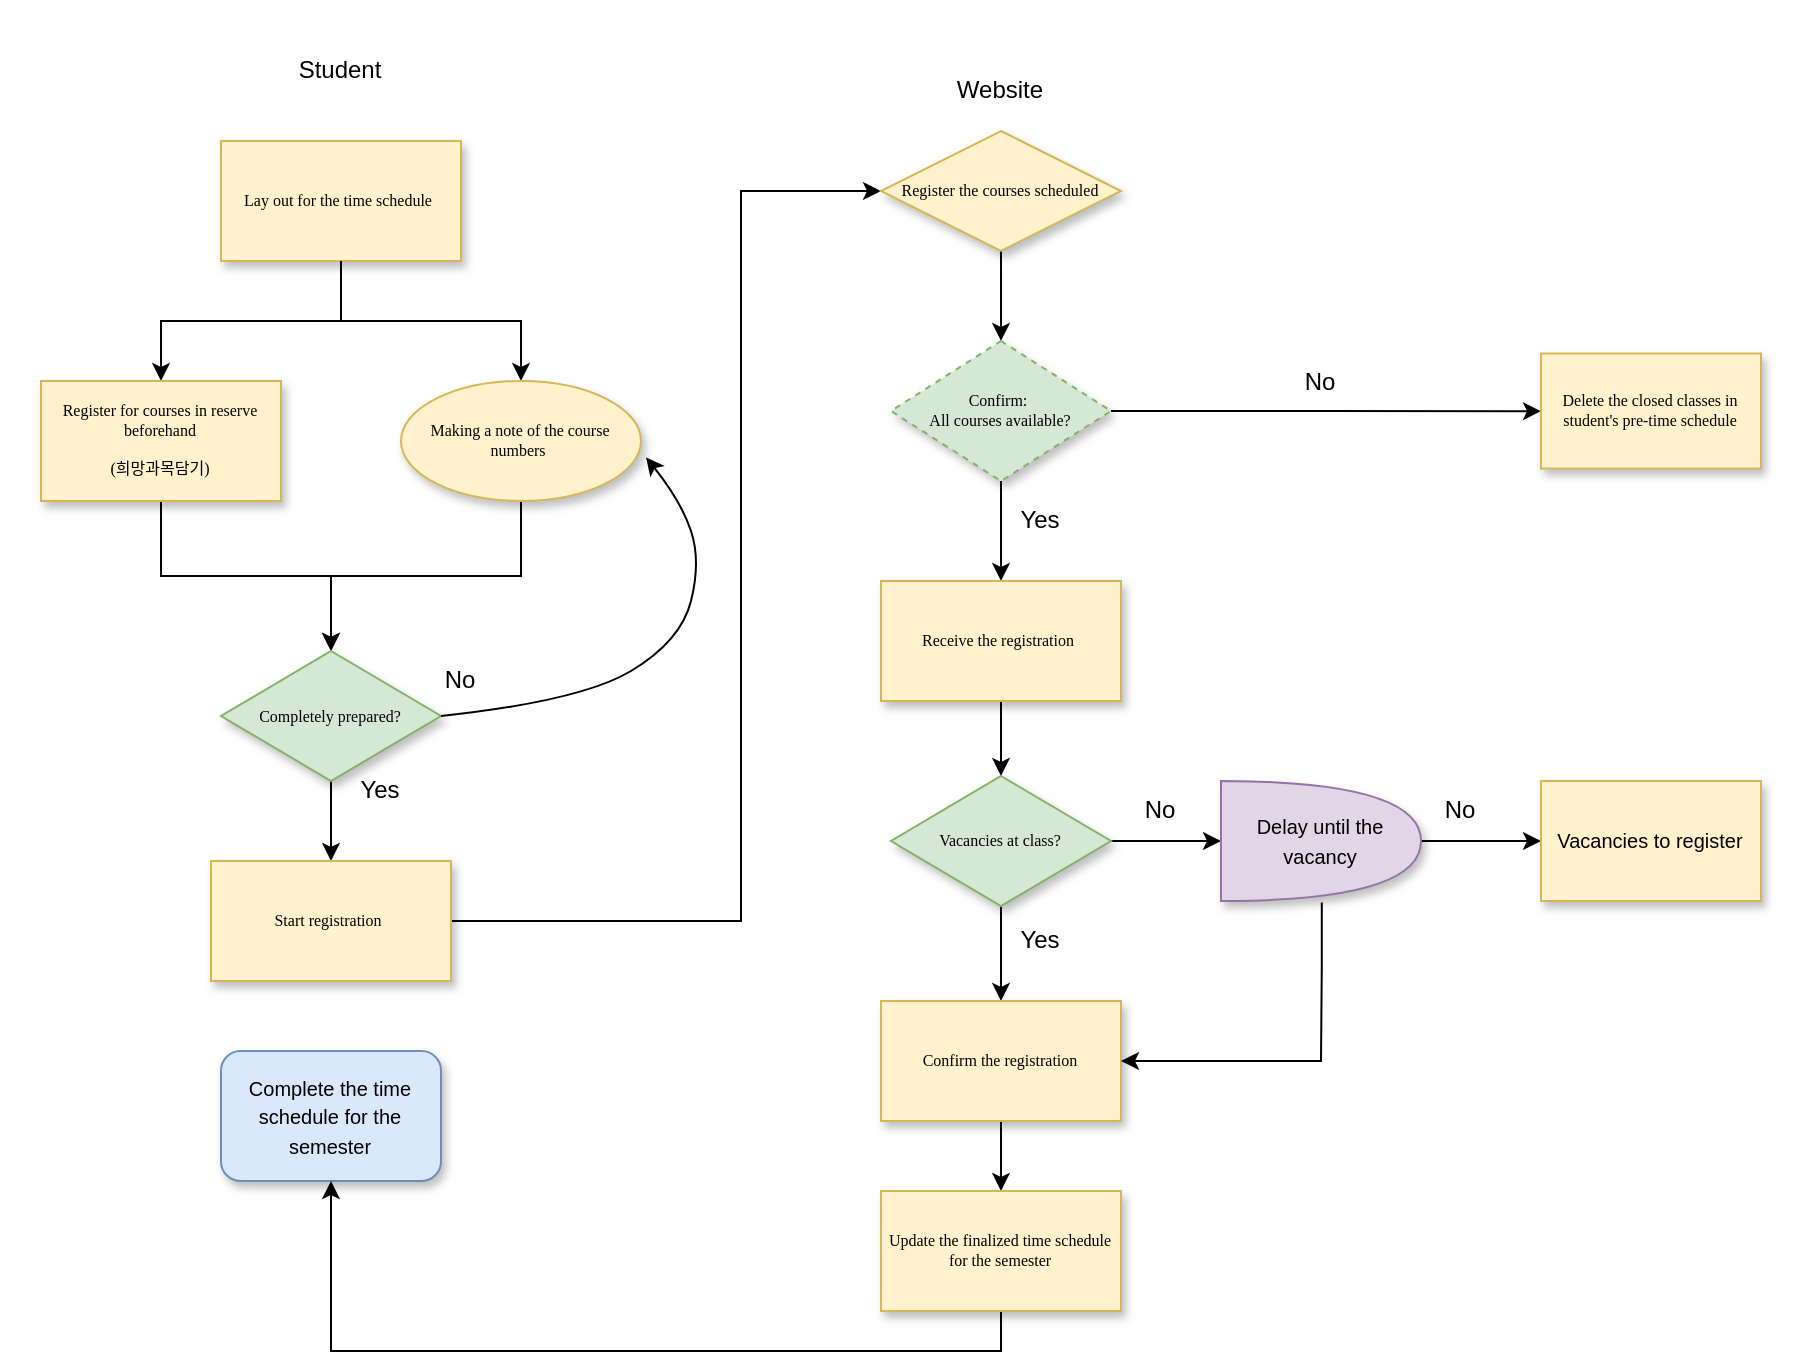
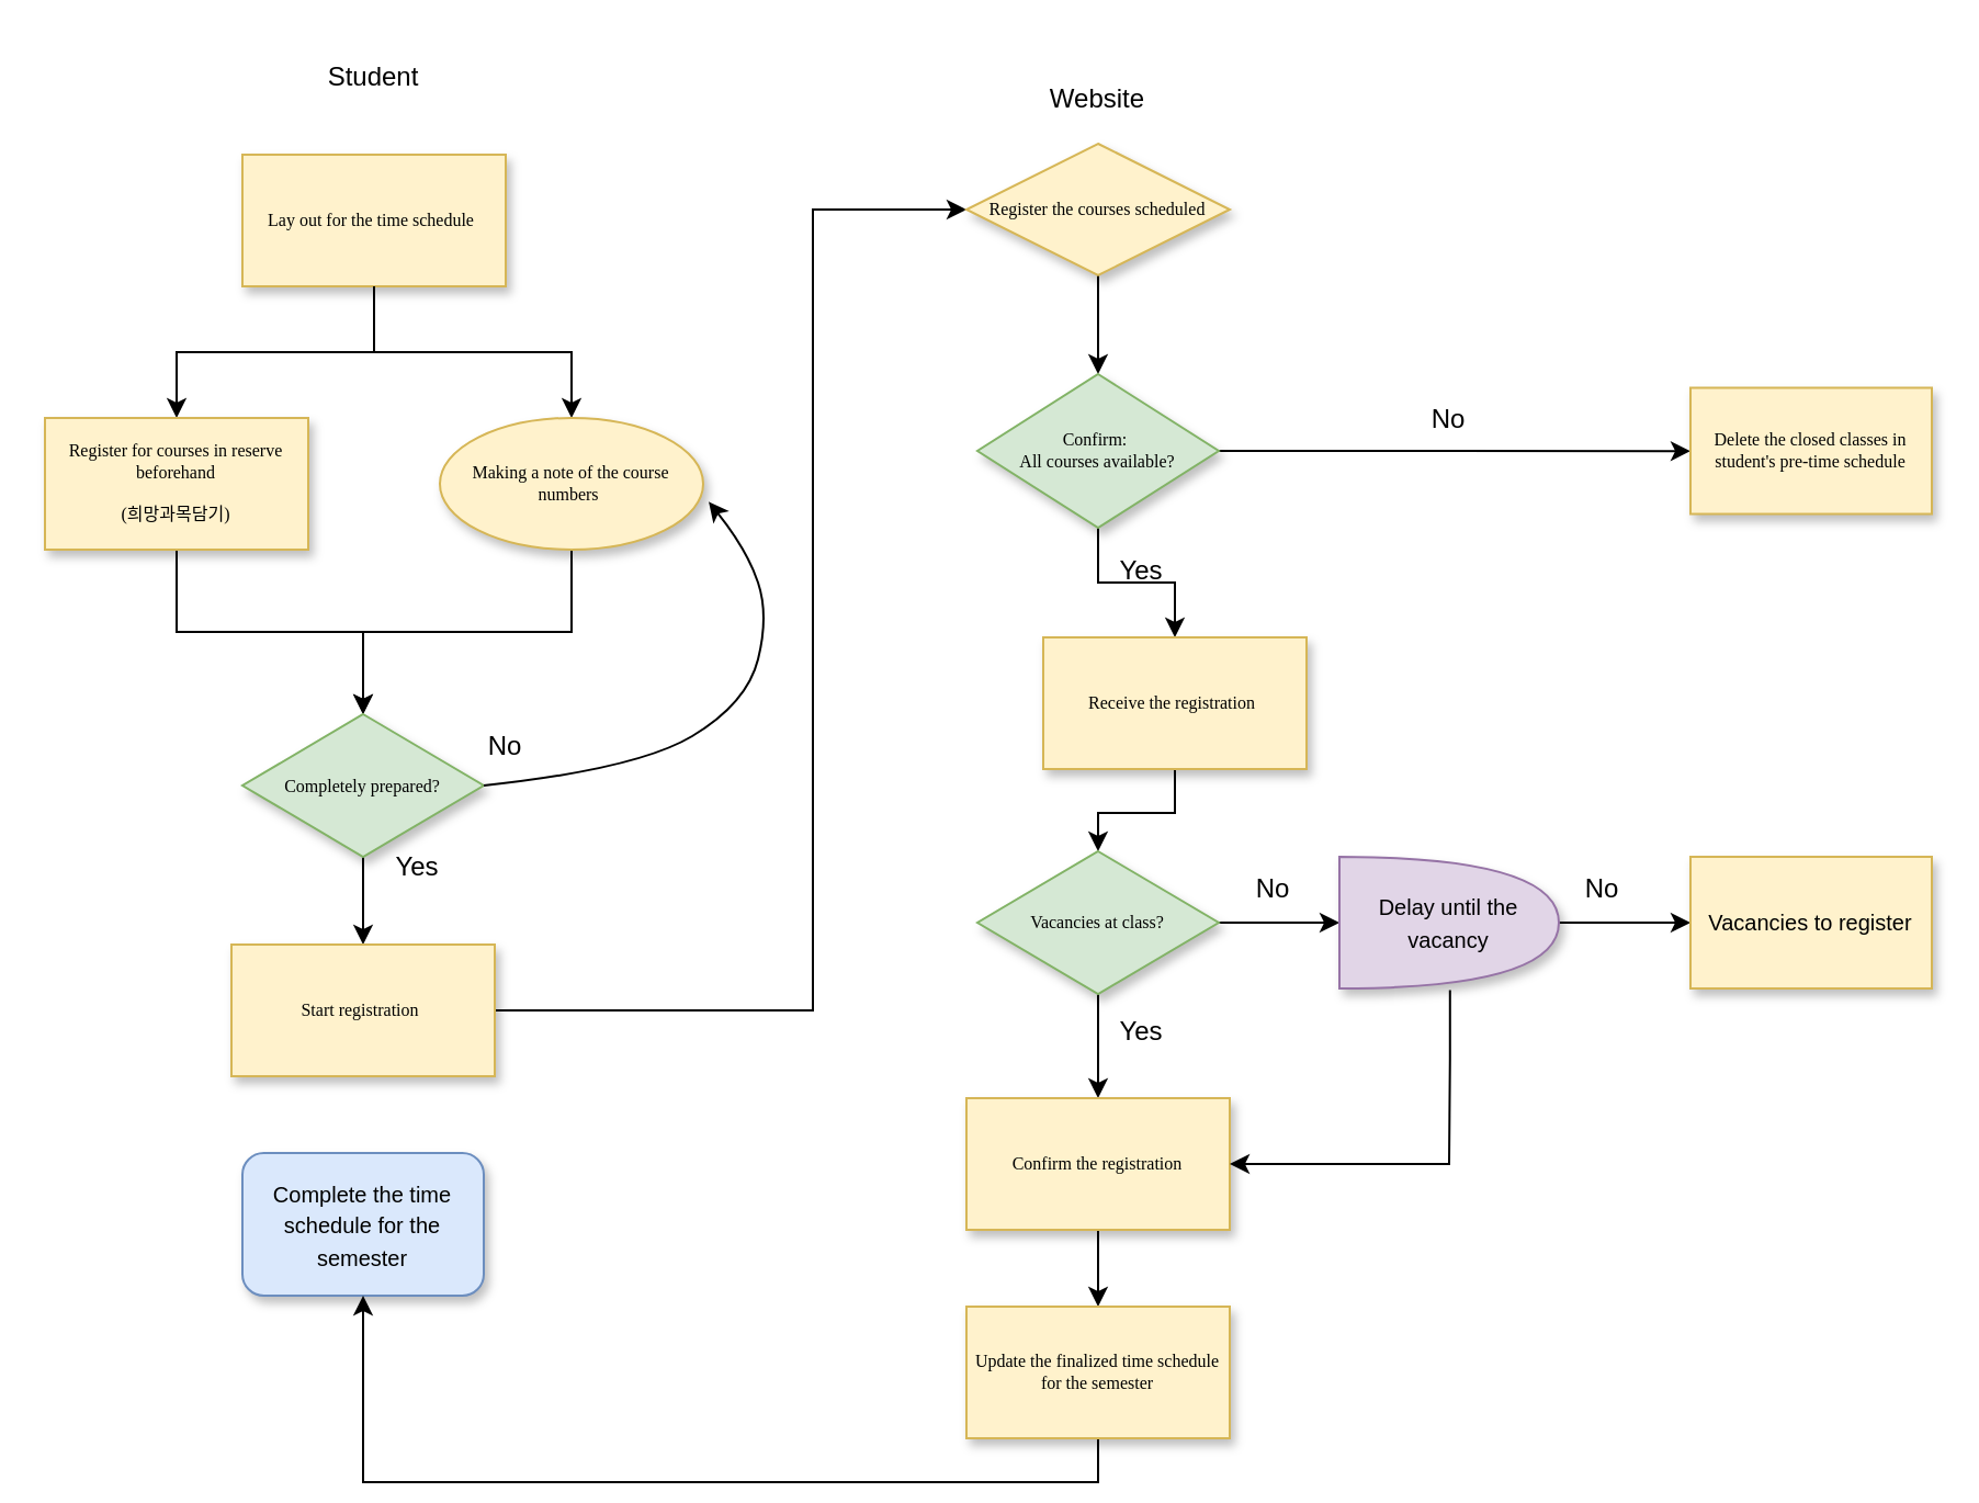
- <mxCell id="23" value="Confirm:&amp;nbsp;&lt;br&gt;All courses available?" style="rhombus;whiteSpace=wrap;html=1;fontSize=8;fontFamily=Verdana;rounded=0;shadow=1;labelBackgroundColor=none;strokeWidth=1;fillColor=#d5e8d4;strokeColor=#82b366;dashed=1;" parent="1" vertex="1"><mxGeometry x="445" y="170" width="110" height="70" as="geometry" /></mxCell>
+ <mxCell id="23" value="Confirm:&amp;nbsp;&lt;br&gt;All courses available?" style="rhombus;whiteSpace=wrap;html=1;fontSize=8;fontFamily=Verdana;rounded=0;shadow=1;labelBackgroundColor=none;strokeWidth=1;fillColor=#d5e8d4;strokeColor=#82b366;" parent="1" vertex="1"><mxGeometry x="445" y="170" width="110" height="70" as="geometry" /></mxCell>
- <mxCell id="27" value="Receive the registration&amp;nbsp;" style="whiteSpace=wrap;html=1;fontSize=8;fontFamily=Verdana;rounded=0;shadow=1;labelBackgroundColor=none;strokeWidth=1;fillColor=#fff2cc;strokeColor=#d6b656;" parent="1" vertex="1"><mxGeometry x="440" y="290" width="120" height="60" as="geometry" /></mxCell>
+ <mxCell id="27" value="Receive the registration&amp;nbsp;" style="whiteSpace=wrap;html=1;fontSize=8;fontFamily=Verdana;rounded=0;shadow=1;labelBackgroundColor=none;strokeWidth=1;fillColor=#fff2cc;strokeColor=#d6b656;" parent="1" vertex="1"><mxGeometry x="475" y="290" width="120" height="60" as="geometry" /></mxCell>
